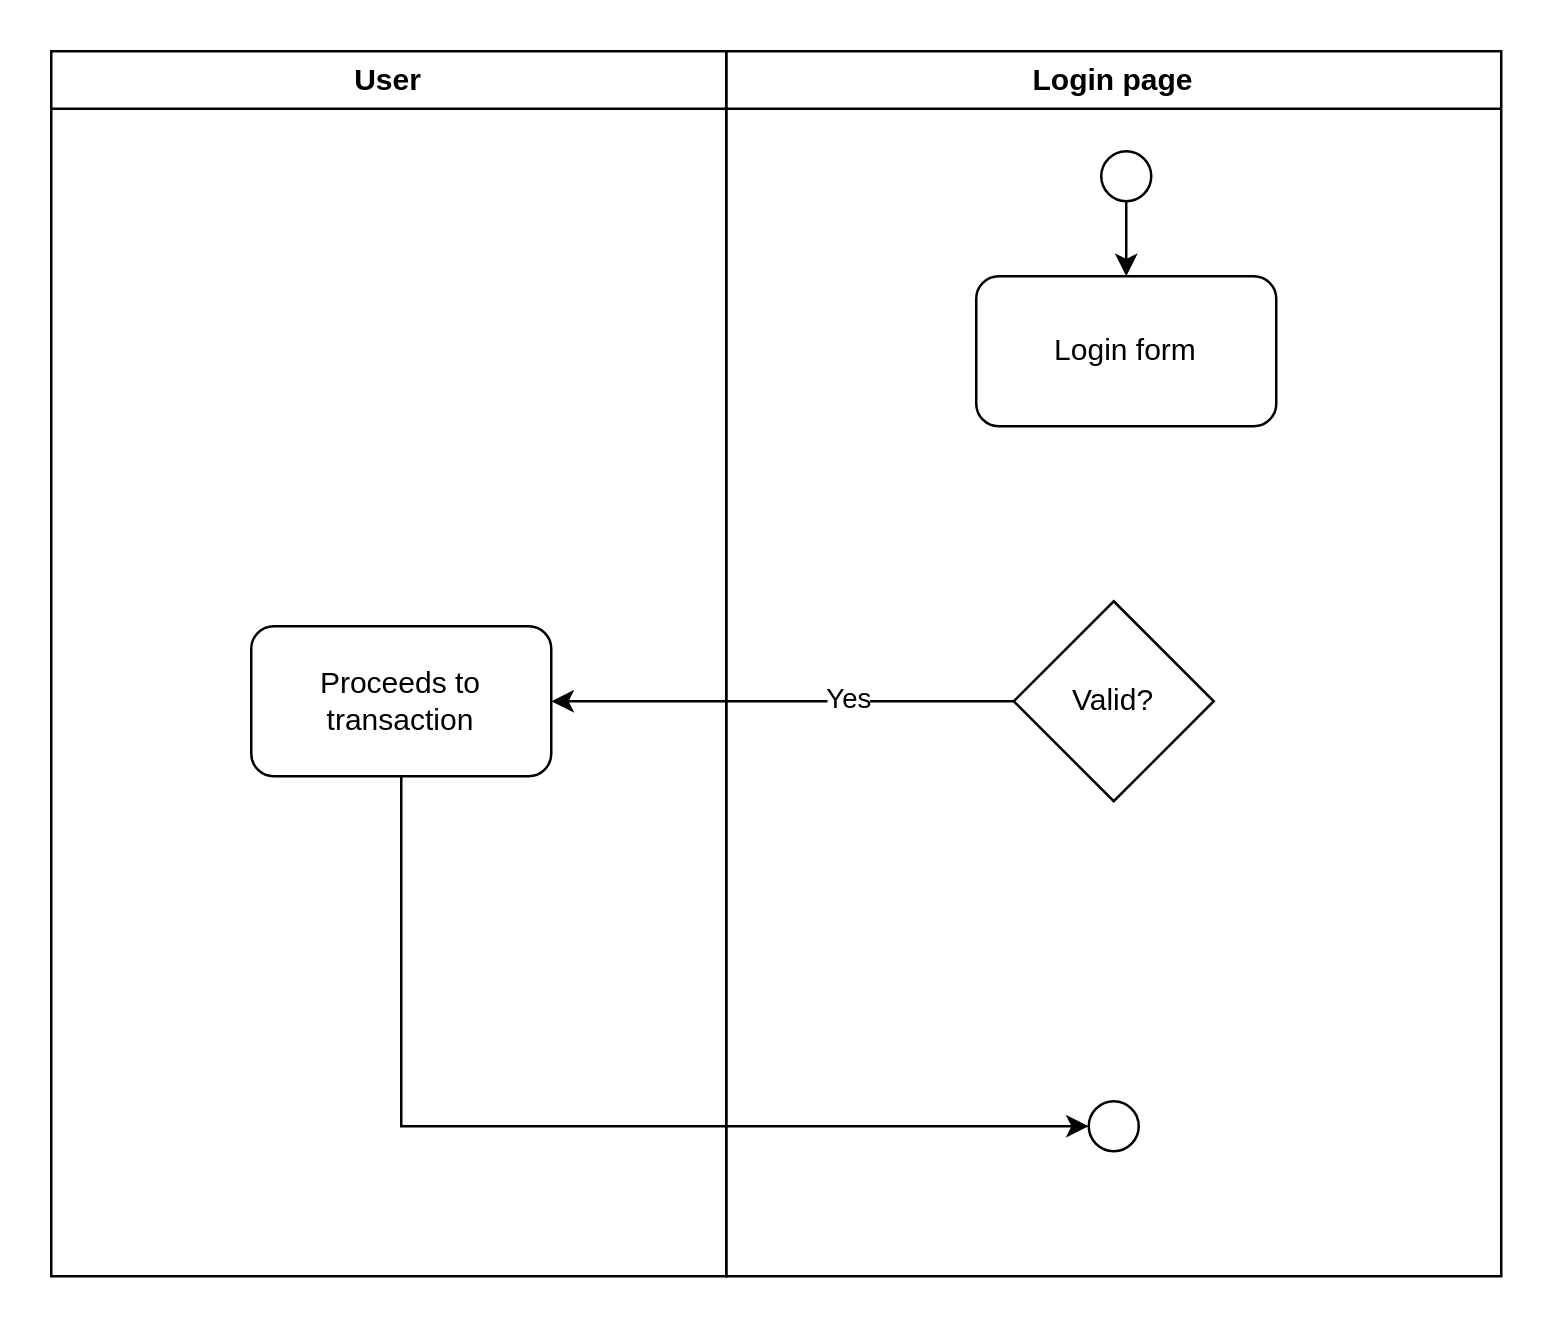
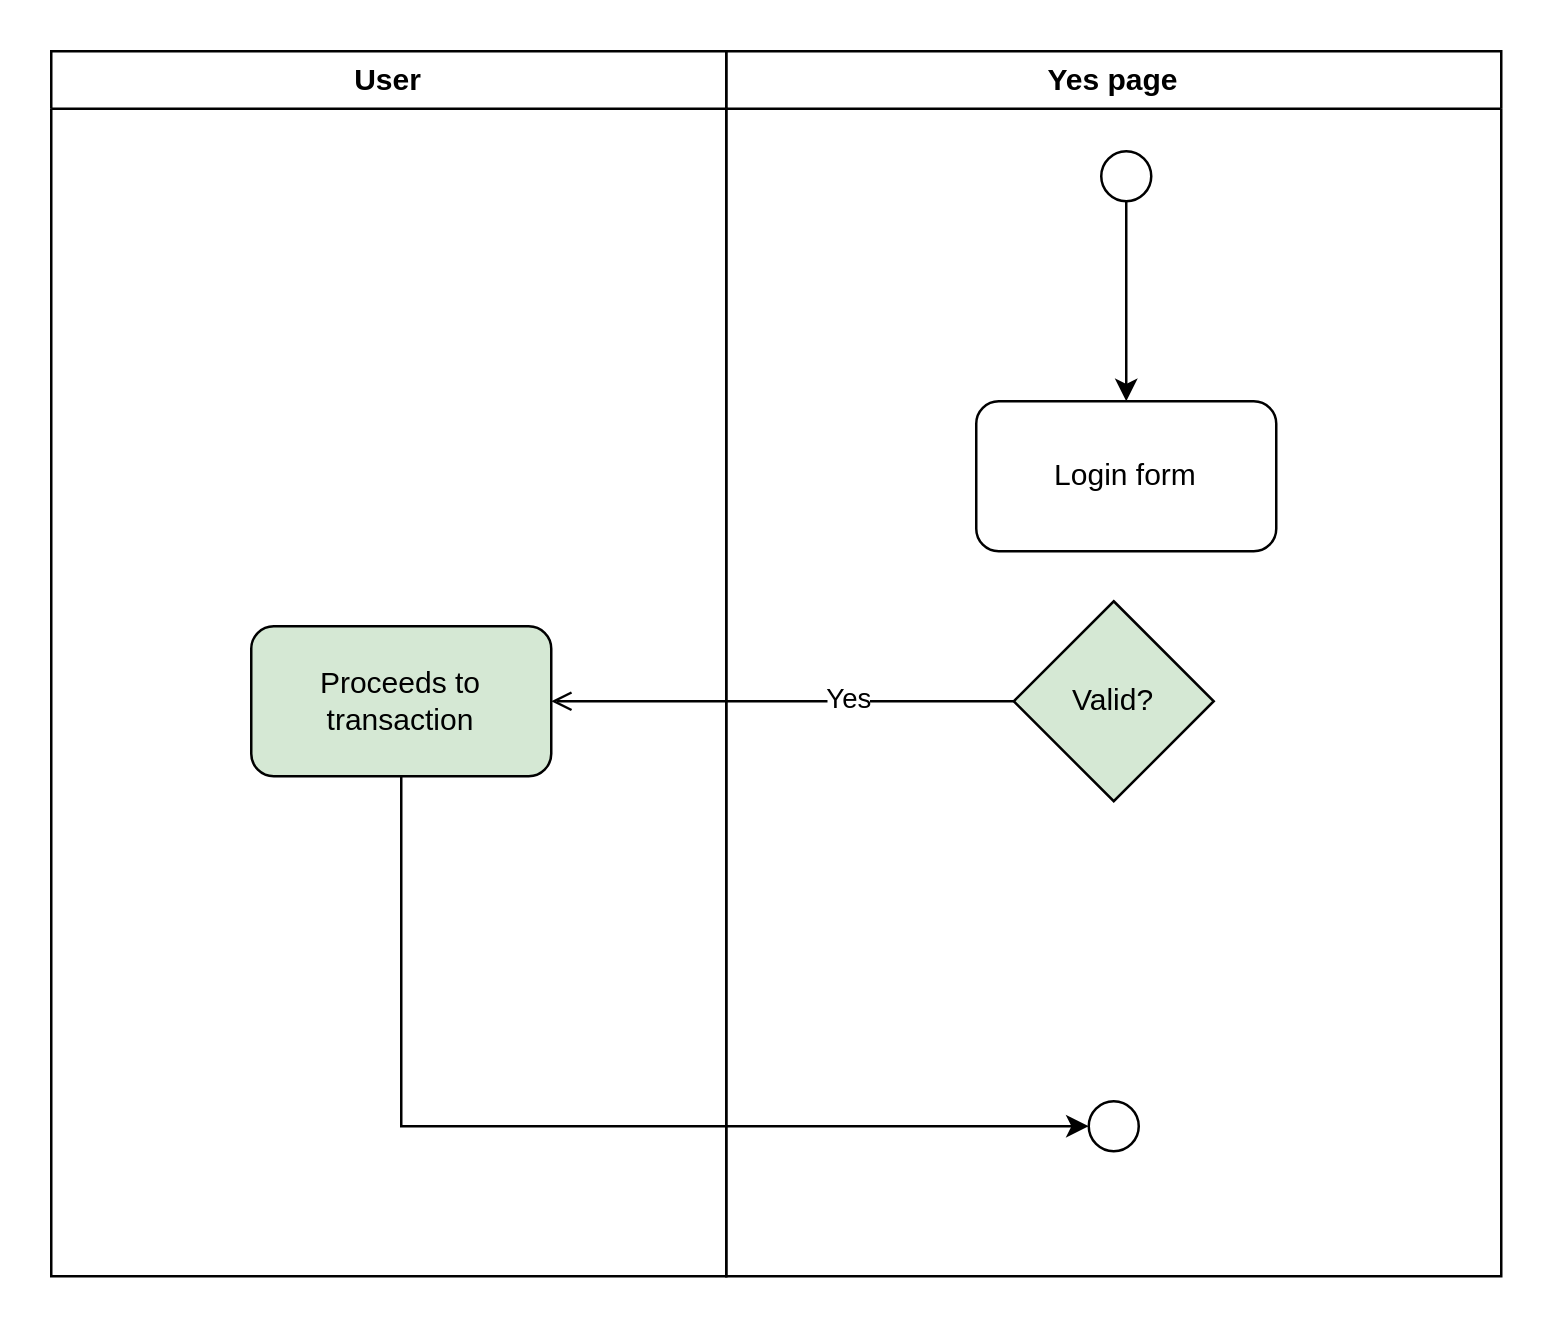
- <mxCell id="2" value="Login page" style="swimlane;whiteSpace=wrap;html=1;" vertex="1" parent="1"><mxGeometry x="290" y="20" width="310" height="490" as="geometry" /></mxCell>
+ <mxCell id="2" value="Yes page" style="swimlane;whiteSpace=wrap;html=1;" vertex="1" parent="1"><mxGeometry x="290" y="20" width="310" height="490" as="geometry" /></mxCell>
- <mxCell id="5" value="Login form" style="rounded=1;whiteSpace=wrap;html=1;" vertex="1" parent="2"><mxGeometry x="100" y="90" width="120" height="60" as="geometry" /></mxCell>
+ <mxCell id="5" value="Login form" style="rounded=1;whiteSpace=wrap;html=1;" vertex="1" parent="2"><mxGeometry x="100" y="140" width="120" height="60" as="geometry" /></mxCell>
- <mxCell id="9" value="Proceeds to transaction" style="rounded=1;whiteSpace=wrap;html=1;" vertex="1" parent="8"><mxGeometry x="80" y="230" width="120" height="60" as="geometry" /></mxCell>
+ <mxCell id="9" value="Proceeds to transaction" style="rounded=1;whiteSpace=wrap;html=1;fillColor=#d5e8d4;" vertex="1" parent="8"><mxGeometry x="80" y="230" width="120" height="60" as="geometry" /></mxCell>
- <mxCell id="10" style="edgeStyle=orthogonalEdgeStyle;rounded=0;orthogonalLoop=1;jettySize=auto;html=1;exitX=0;exitY=0.5;exitDx=0;exitDy=0;entryX=1;entryY=0.5;entryDx=0;entryDy=0;" edge="1" parent="1" source="6" target="9"><mxGeometry relative="1" as="geometry" /></mxCell>
+ <mxCell id="10" style="edgeStyle=orthogonalEdgeStyle;rounded=0;orthogonalLoop=1;jettySize=auto;html=1;exitX=0;exitY=0.5;exitDx=0;exitDy=0;entryX=1;entryY=0.5;entryDx=0;entryDy=0;endArrow=open;" edge="1" parent="1" source="6" target="9"><mxGeometry relative="1" as="geometry" /></mxCell>
- <mxCell id="6" value="Valid?" style="rhombus;whiteSpace=wrap;html=1;" vertex="1" parent="2"><mxGeometry x="115" y="220" width="80" height="80" as="geometry" /></mxCell>
+ <mxCell id="6" value="Valid?" style="rhombus;whiteSpace=wrap;html=1;fillColor=#d5e8d4;" vertex="1" parent="2"><mxGeometry x="115" y="220" width="80" height="80" as="geometry" /></mxCell>
